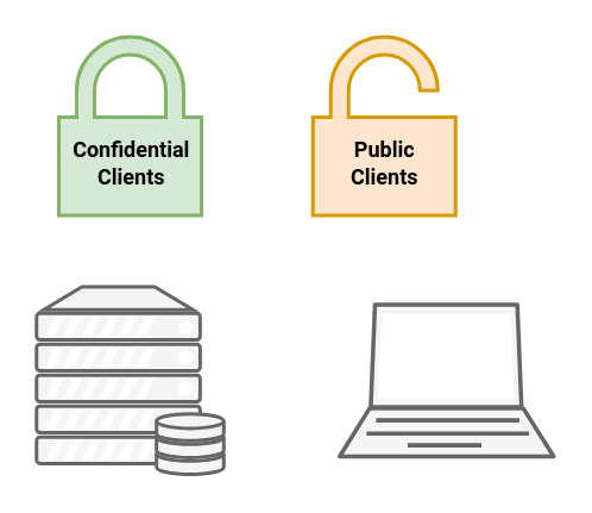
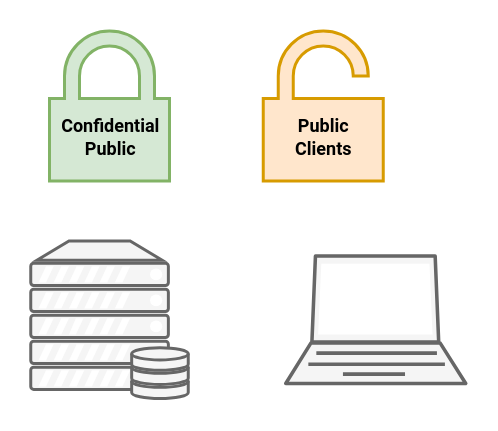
- <mxCell id="3" value="&lt;font data-font-src=&quot;https://fonts.googleapis.com/css?family=Roboto&quot;&gt;Confidential&lt;br&gt;Clients&lt;/font&gt;" style="verticalAlign=middle;verticalLabelPosition=middle;labelPosition=center;align=center;html=1;outlineConnect=0;fillColor=#d5e8d4;strokeColor=#82b366;gradientDirection=north;strokeWidth=2;shape=mxgraph.networks.secured;spacingTop=42;fontStyle=1;fontFamily=Roboto;fontSource=https%3A%2F%2Ffonts.googleapis.com%2Fcss%3Ffamily%3DRoboto;" vertex="1" parent="1"><mxGeometry x="32.5" y="20" width="80" height="100" as="geometry" /></mxCell>
+ <mxCell id="3" value="&lt;font data-font-src=&quot;https://fonts.googleapis.com/css?family=Roboto&quot;&gt;Confidential&lt;br&gt;Public&lt;/font&gt;" style="verticalAlign=middle;verticalLabelPosition=middle;labelPosition=center;align=center;html=1;outlineConnect=0;fillColor=#d5e8d4;strokeColor=#82b366;gradientDirection=north;strokeWidth=2;shape=mxgraph.networks.secured;spacingTop=42;fontStyle=1;fontFamily=Roboto;fontSource=https%3A%2F%2Ffonts.googleapis.com%2Fcss%3Ffamily%3DRoboto;" vertex="1" parent="1"><mxGeometry x="32.5" y="20" width="80" height="100" as="geometry" /></mxCell>
